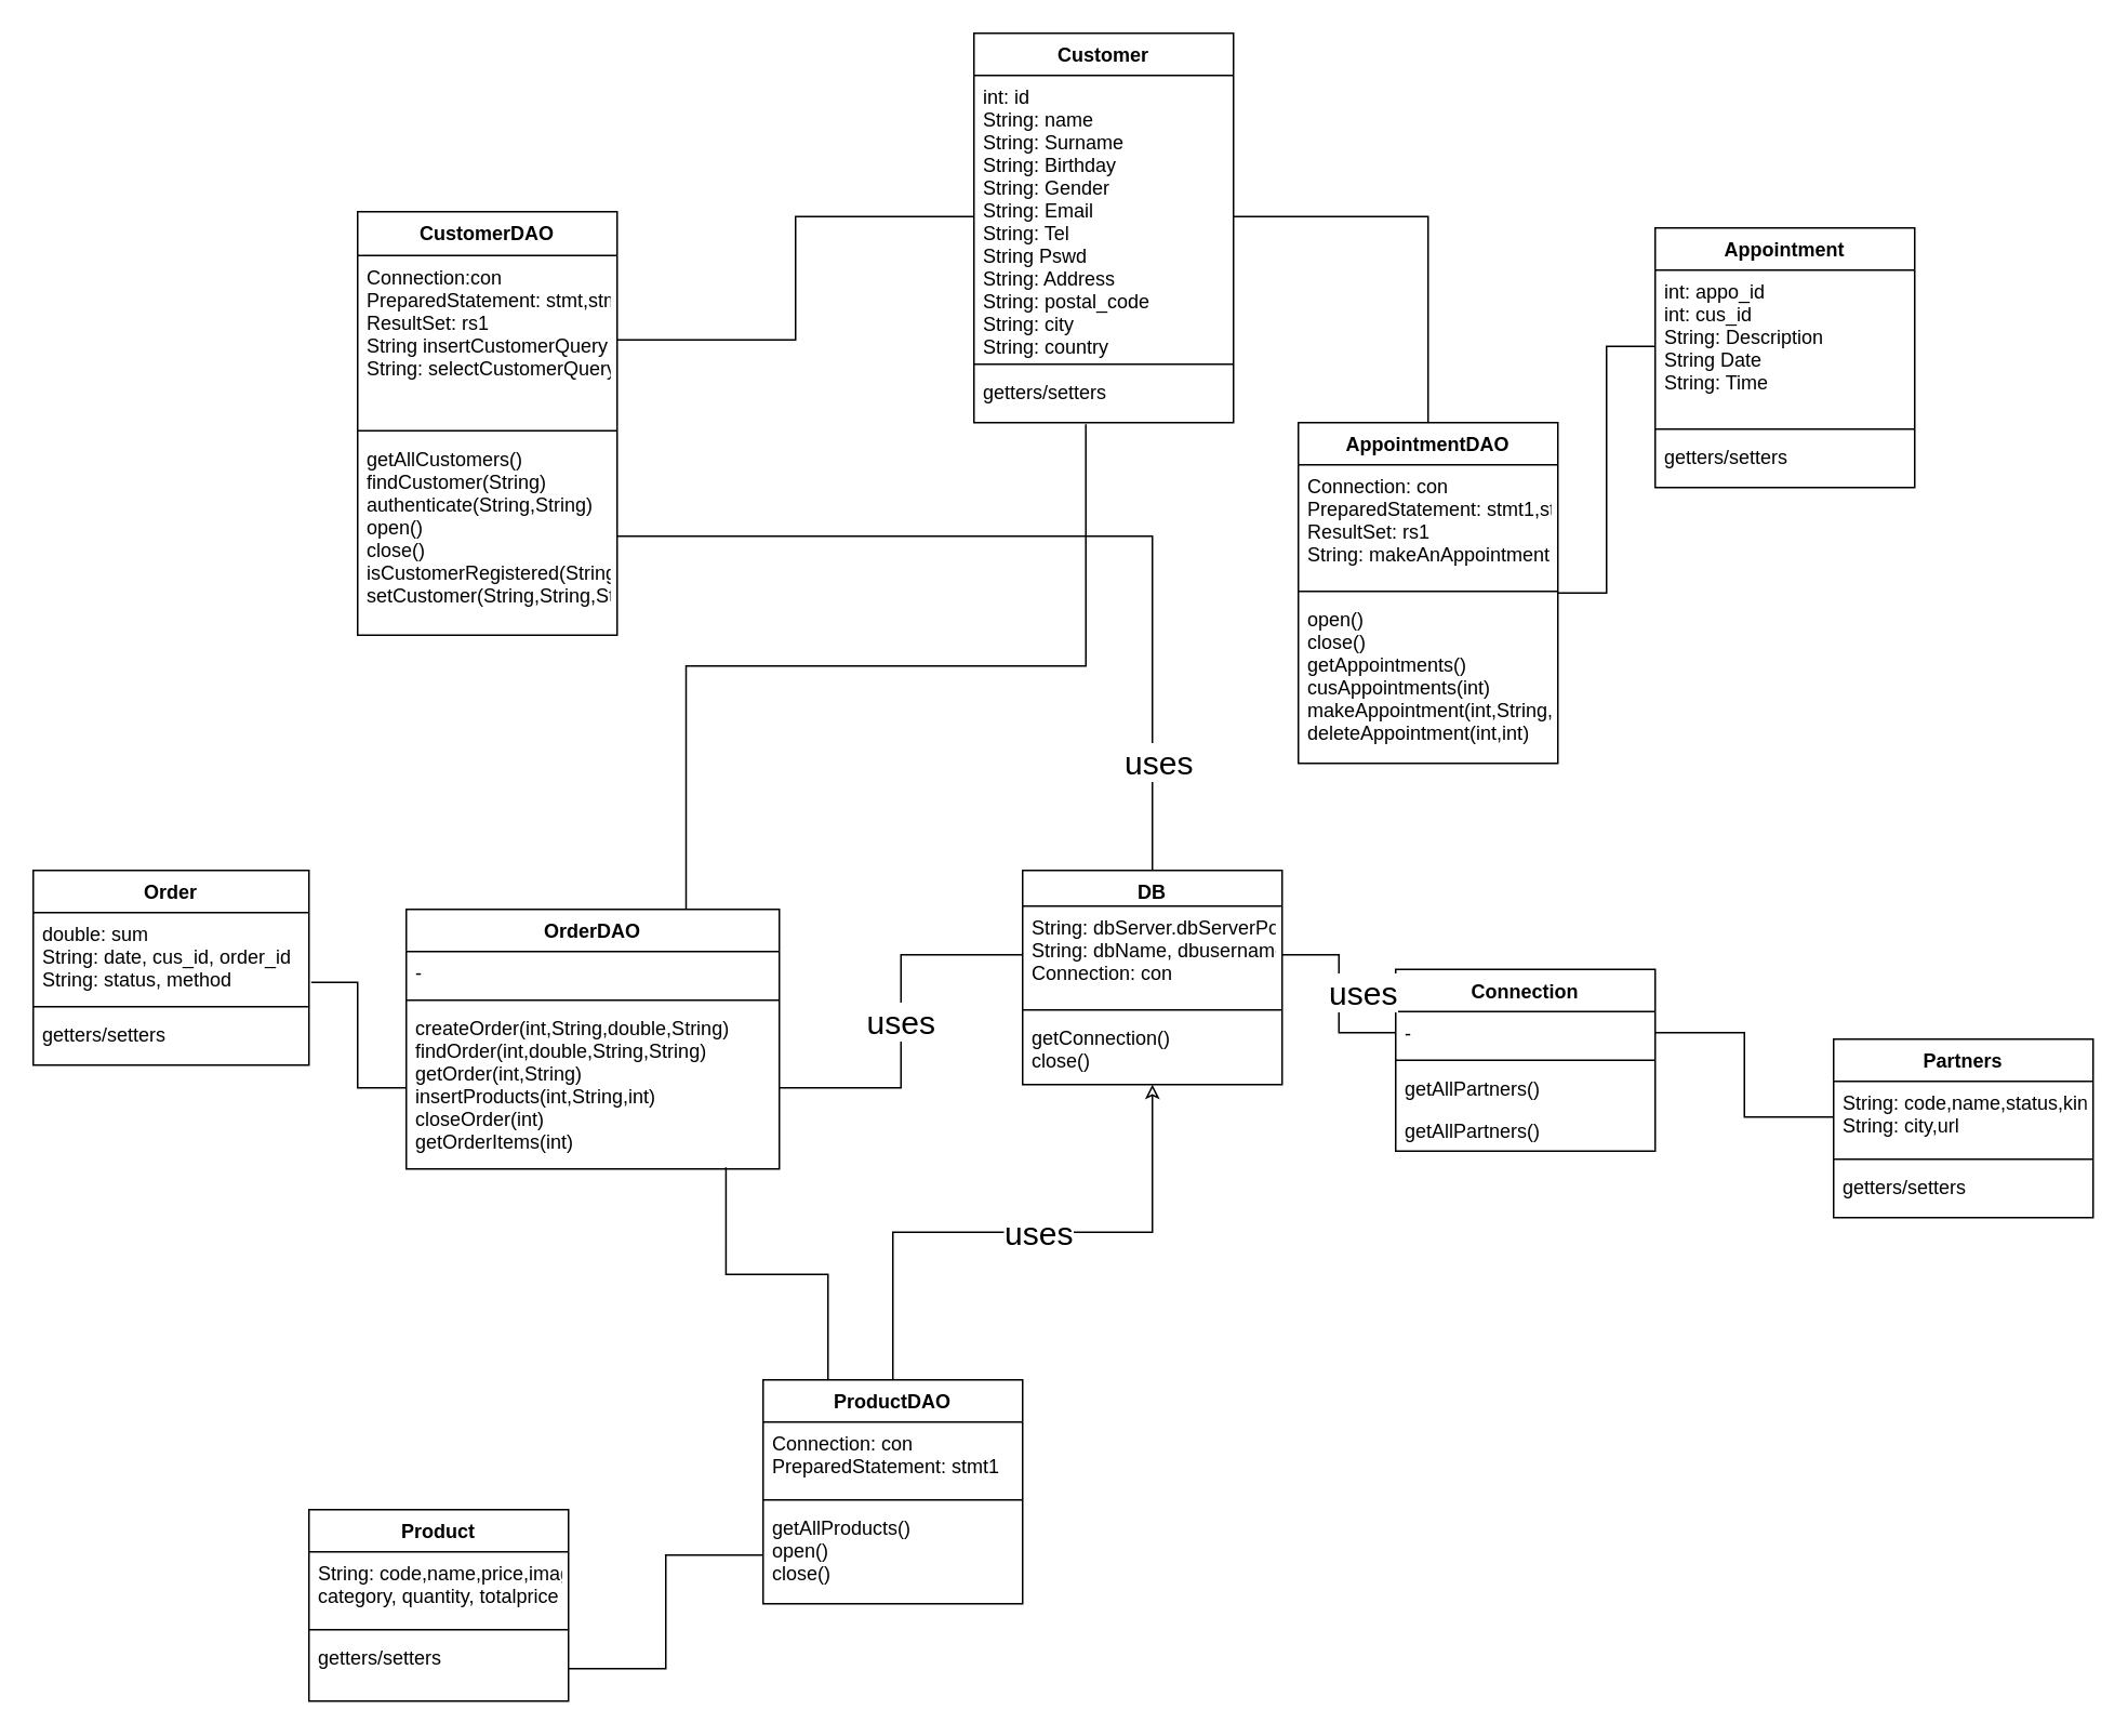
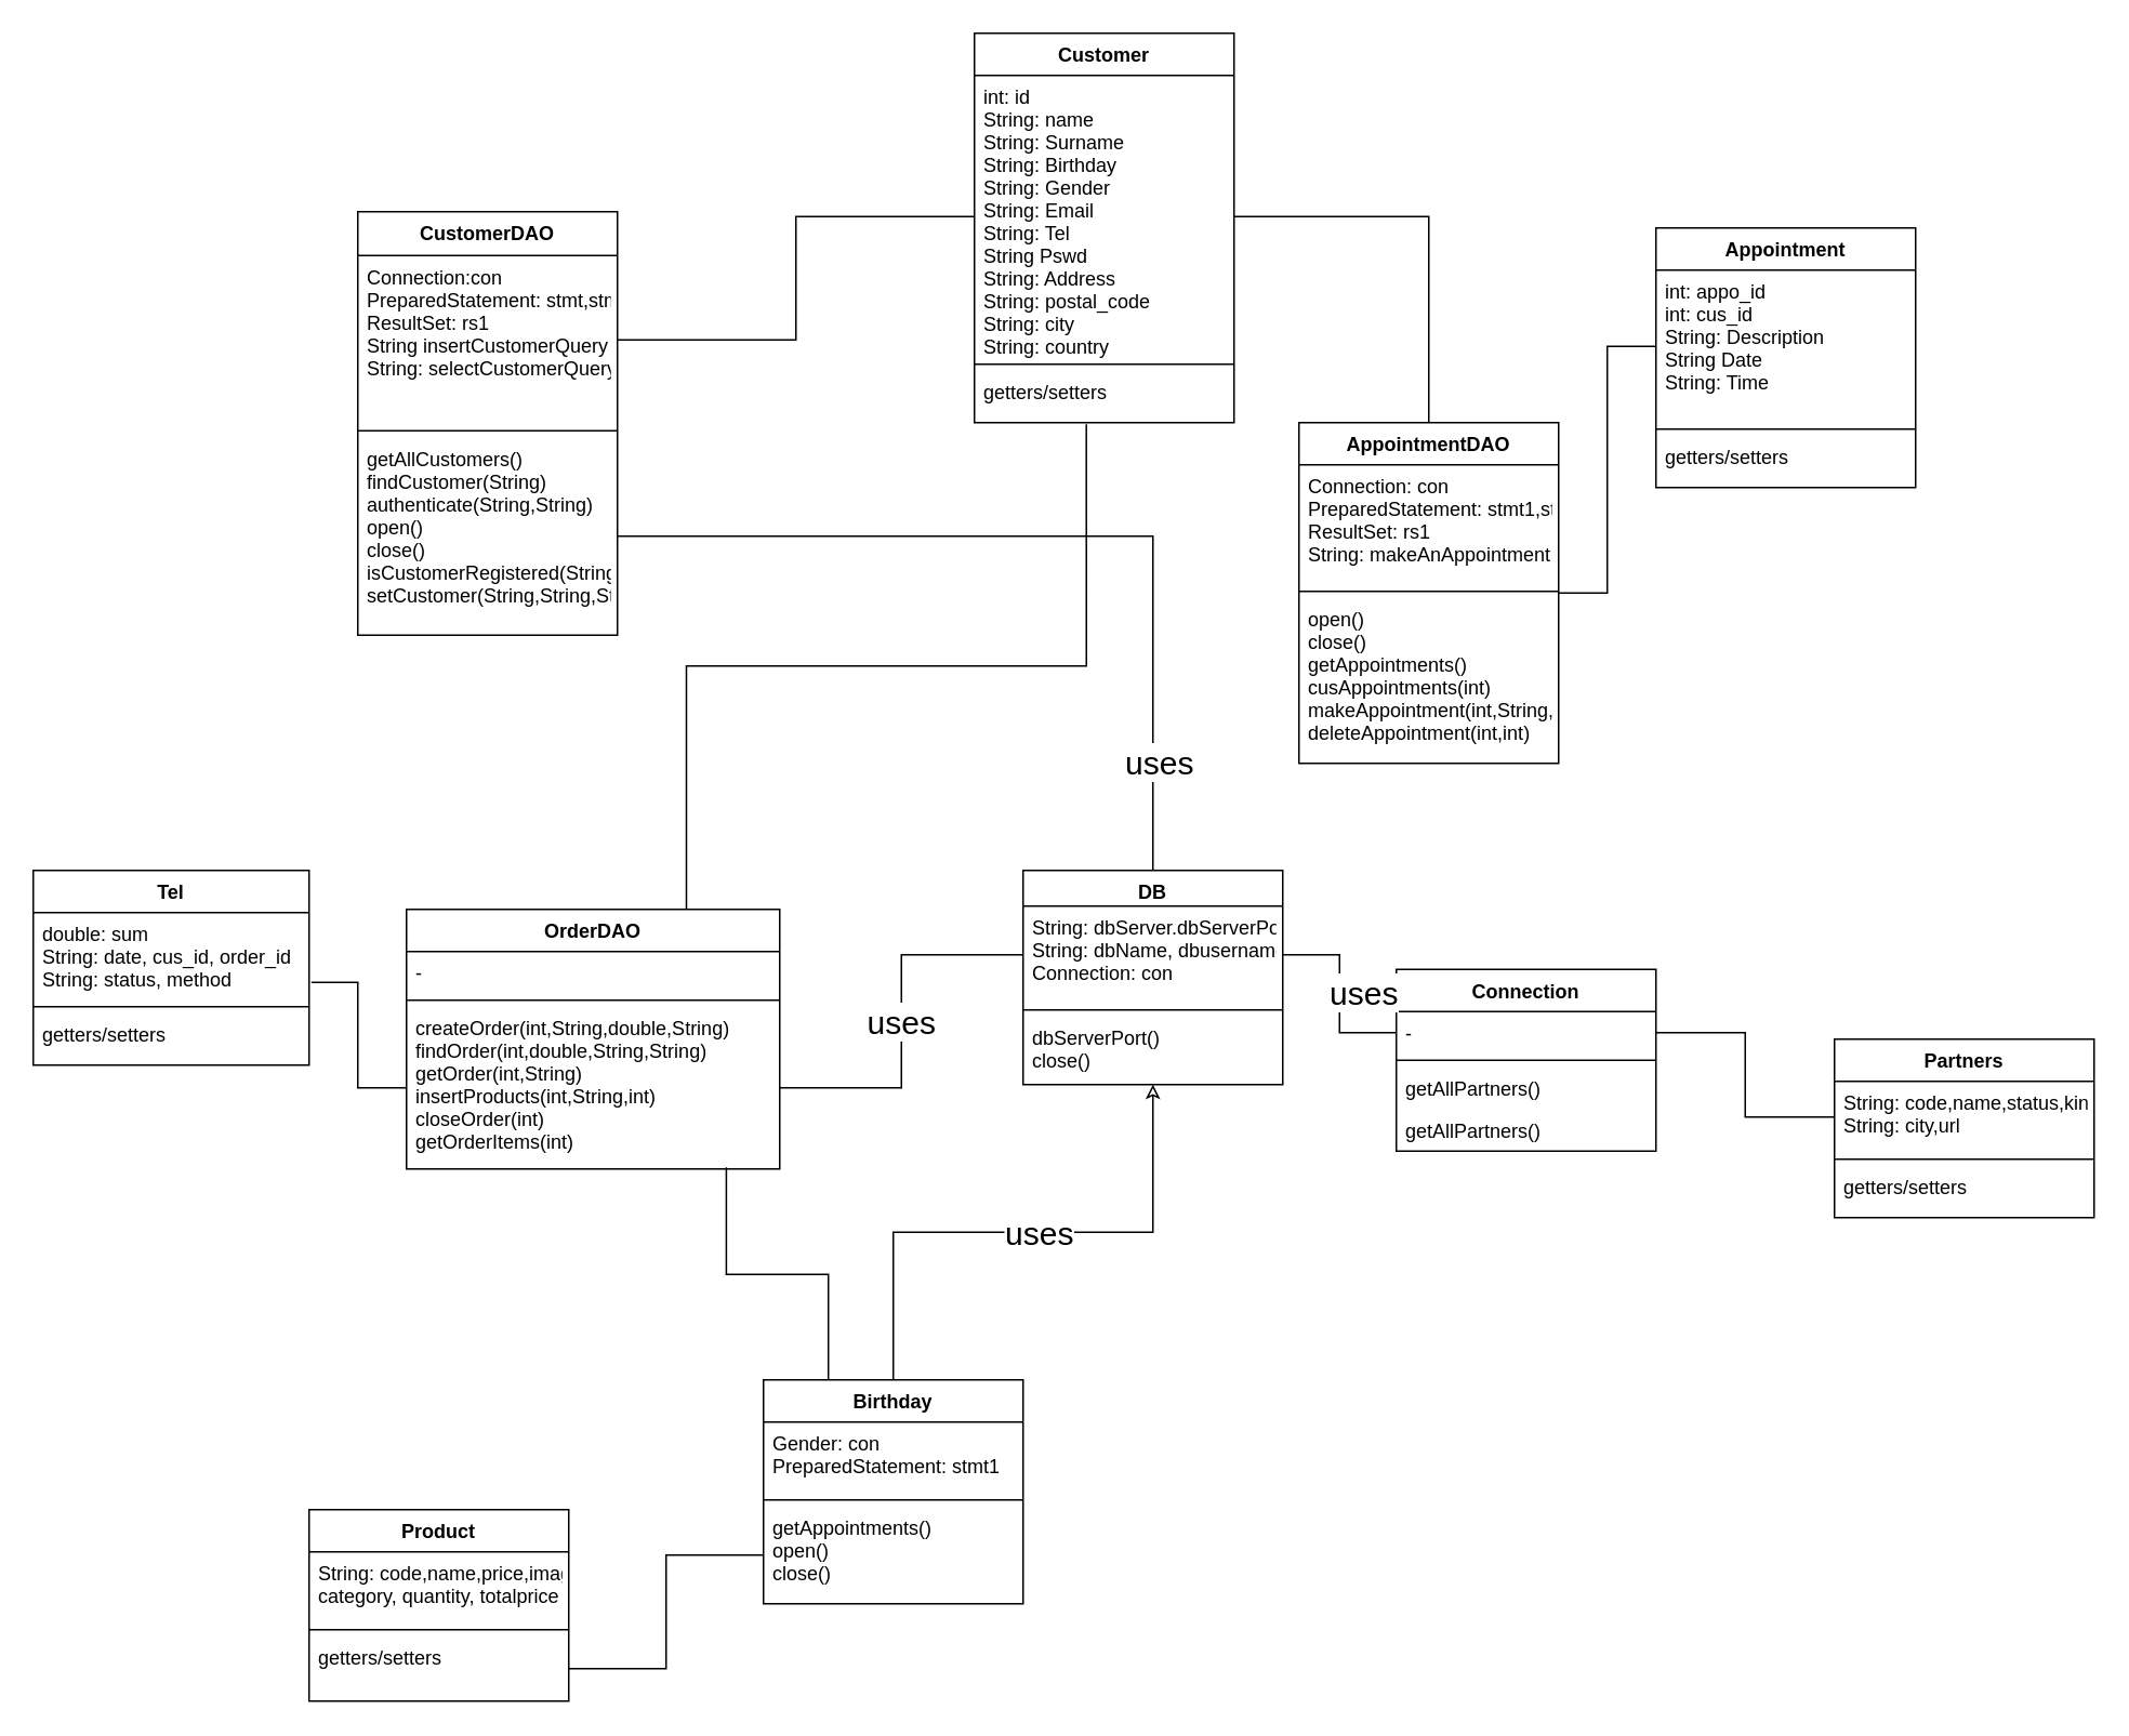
- <mxCell id="24" value="Order" style="swimlane;fontStyle=1;align=center;verticalAlign=top;childLayout=stackLayout;horizontal=1;startSize=26;horizontalStack=0;resizeParent=1;resizeParentMax=0;resizeLast=0;collapsible=1;marginBottom=0;" vertex="1" parent="1"><mxGeometry x="20" y="536" width="170" height="120" as="geometry" /></mxCell>
+ <mxCell id="24" value="Tel" style="swimlane;fontStyle=1;align=center;verticalAlign=top;childLayout=stackLayout;horizontal=1;startSize=26;horizontalStack=0;resizeParent=1;resizeParentMax=0;resizeLast=0;collapsible=1;marginBottom=0;" vertex="1" parent="1"><mxGeometry x="20" y="536" width="170" height="120" as="geometry" /></mxCell>
- <mxCell id="23" value="getConnection()&#10;close()&#10;" style="text;strokeColor=none;fillColor=none;align=left;verticalAlign=top;spacingLeft=4;spacingRight=4;overflow=hidden;rotatable=0;points=[[0,0.5],[1,0.5]];portConstraint=eastwest;" vertex="1" parent="20"><mxGeometry y="90" width="160" height="42" as="geometry" /></mxCell>
+ <mxCell id="23" value="dbServerPort()&#10;close()&#10;" style="text;strokeColor=none;fillColor=none;align=left;verticalAlign=top;spacingLeft=4;spacingRight=4;overflow=hidden;rotatable=0;points=[[0,0.5],[1,0.5]];portConstraint=eastwest;" vertex="1" parent="20"><mxGeometry y="90" width="160" height="42" as="geometry" /></mxCell>
- <mxCell id="48" value="ProductDAO" style="swimlane;fontStyle=1;align=center;verticalAlign=top;childLayout=stackLayout;horizontal=1;startSize=26;horizontalStack=0;resizeParent=1;resizeParentMax=0;resizeLast=0;collapsible=1;marginBottom=0;" vertex="1" parent="1"><mxGeometry x="470" y="850" width="160" height="138" as="geometry" /></mxCell>
+ <mxCell id="48" value="Birthday" style="swimlane;fontStyle=1;align=center;verticalAlign=top;childLayout=stackLayout;horizontal=1;startSize=26;horizontalStack=0;resizeParent=1;resizeParentMax=0;resizeLast=0;collapsible=1;marginBottom=0;" vertex="1" parent="1"><mxGeometry x="470" y="850" width="160" height="138" as="geometry" /></mxCell>
- <mxCell id="49" value="Connection: con&#10;PreparedStatement: stmt1&#10;" style="text;strokeColor=none;fillColor=none;align=left;verticalAlign=top;spacingLeft=4;spacingRight=4;overflow=hidden;rotatable=0;points=[[0,0.5],[1,0.5]];portConstraint=eastwest;" vertex="1" parent="48"><mxGeometry y="26" width="160" height="44" as="geometry" /></mxCell>
+ <mxCell id="49" value="Gender: con&#10;PreparedStatement: stmt1&#10;" style="text;strokeColor=none;fillColor=none;align=left;verticalAlign=top;spacingLeft=4;spacingRight=4;overflow=hidden;rotatable=0;points=[[0,0.5],[1,0.5]];portConstraint=eastwest;" vertex="1" parent="48"><mxGeometry y="26" width="160" height="44" as="geometry" /></mxCell>
- <mxCell id="51" value="getAllProducts()&#10;open()&#10;close()&#10;" style="text;strokeColor=none;fillColor=none;align=left;verticalAlign=top;spacingLeft=4;spacingRight=4;overflow=hidden;rotatable=0;points=[[0,0.5],[1,0.5]];portConstraint=eastwest;" vertex="1" parent="48"><mxGeometry y="78" width="160" height="60" as="geometry" /></mxCell>
+ <mxCell id="51" value="getAppointments()&#10;open()&#10;close()&#10;" style="text;strokeColor=none;fillColor=none;align=left;verticalAlign=top;spacingLeft=4;spacingRight=4;overflow=hidden;rotatable=0;points=[[0,0.5],[1,0.5]];portConstraint=eastwest;" vertex="1" parent="48"><mxGeometry y="78" width="160" height="60" as="geometry" /></mxCell>
